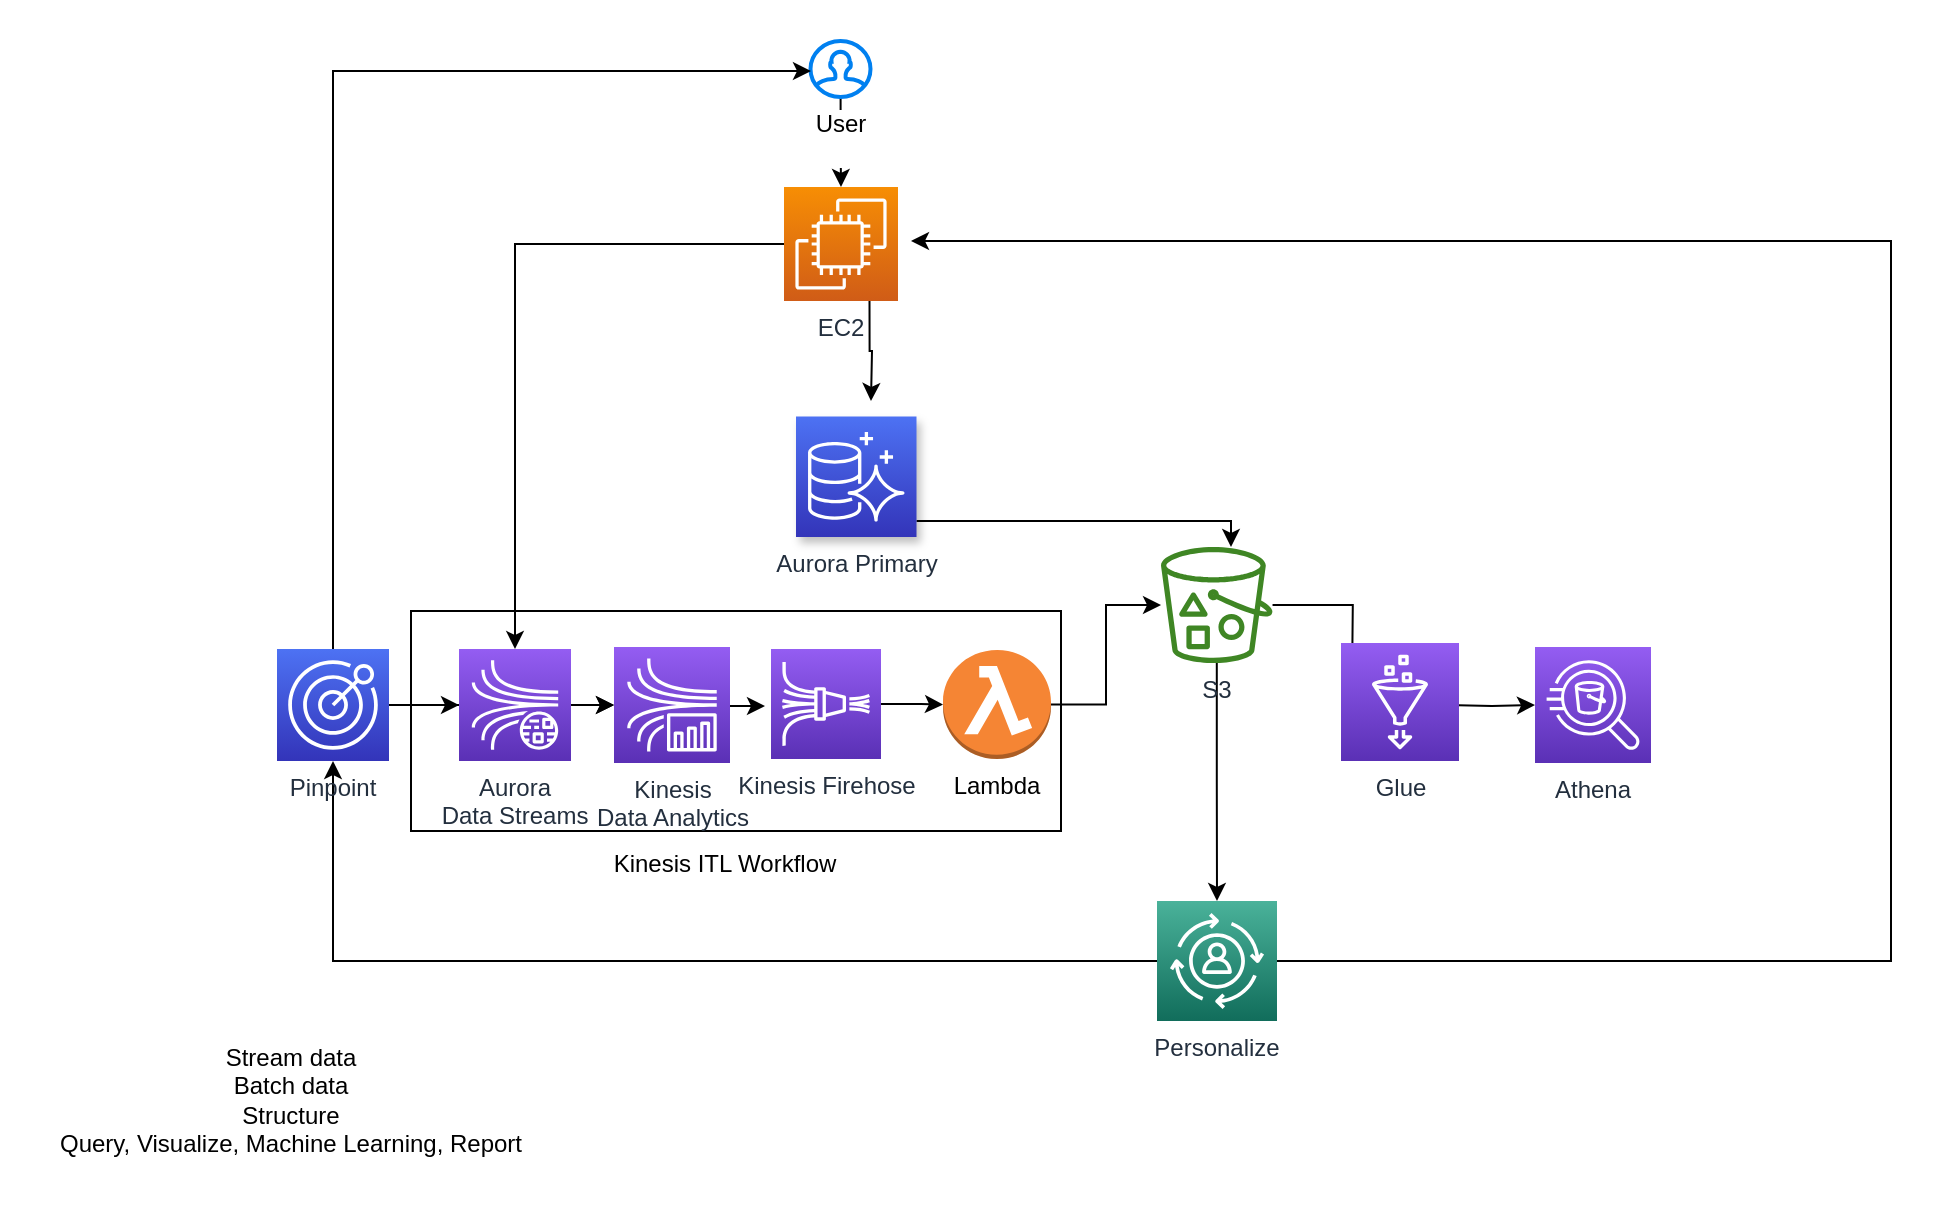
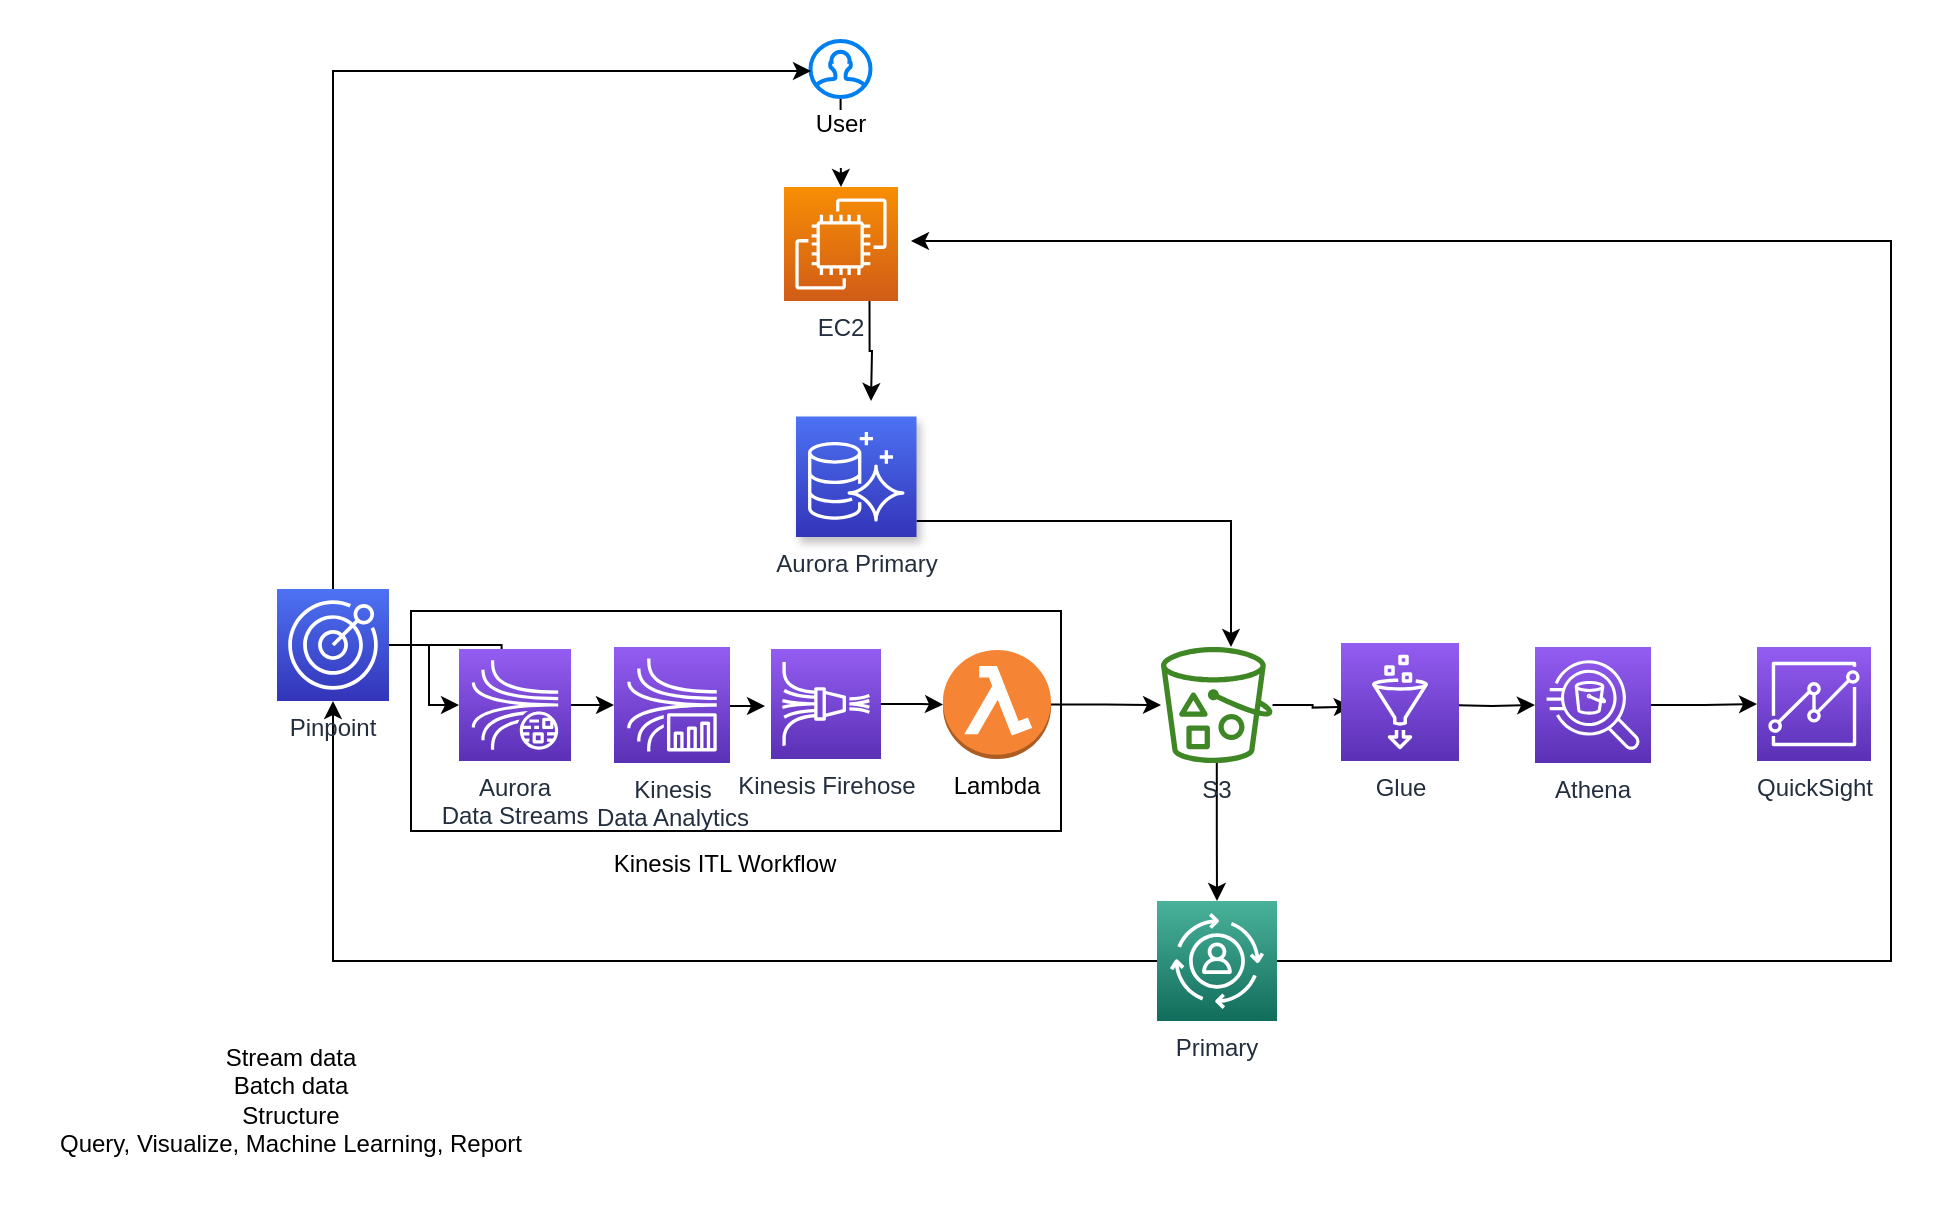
- <mxCell id="30" style="edgeStyle=orthogonalEdgeStyle;rounded=0;orthogonalLoop=1;jettySize=auto;html=1;entryX=0.5;entryY=0;entryDx=0;entryDy=0;entryPerimeter=0;" parent="1" source="31" target="23" edge="1"><mxGeometry relative="1" as="geometry" /></mxCell>
- <mxCell id="7" value="&lt;div&gt;S3&lt;/div&gt;&lt;div&gt;&lt;br&gt;&lt;/div&gt;" style="sketch=0;outlineConnect=0;fontColor=#232F3E;gradientColor=none;fillColor=#3F8624;strokeColor=none;dashed=0;verticalLabelPosition=bottom;verticalAlign=top;align=center;html=1;fontSize=12;fontStyle=0;aspect=fixed;pointerEvents=1;shape=mxgraph.aws4.bucket_with_objects;shadow=0;" parent="1" vertex="1"><mxGeometry x="580" y="273" width="55.78" height="58" as="geometry" /></mxCell>
+ <mxCell id="7" value="&lt;div&gt;S3&lt;/div&gt;&lt;div&gt;&lt;br&gt;&lt;/div&gt;" style="sketch=0;outlineConnect=0;fontColor=#232F3E;gradientColor=none;fillColor=#3F8624;strokeColor=none;dashed=0;verticalLabelPosition=bottom;verticalAlign=top;align=center;html=1;fontSize=12;fontStyle=0;aspect=fixed;pointerEvents=1;shape=mxgraph.aws4.bucket_with_objects;shadow=0;" parent="1" vertex="1"><mxGeometry x="580" y="323" width="55.78" height="58" as="geometry" /></mxCell>
+ <mxCell id="11" value="&lt;div&gt;QuickSight&lt;/div&gt;&lt;div&gt;&lt;br&gt;&lt;/div&gt;" style="sketch=0;points=[[0,0,0],[0.25,0,0],[0.5,0,0],[0.75,0,0],[1,0,0],[0,1,0],[0.25,1,0],[0.5,1,0],[0.75,1,0],[1,1,0],[0,0.25,0],[0,0.5,0],[0,0.75,0],[1,0.25,0],[1,0.5,0],[1,0.75,0]];outlineConnect=0;fontColor=#232F3E;gradientColor=#945DF2;gradientDirection=north;fillColor=#5A30B5;strokeColor=#ffffff;dashed=0;verticalLabelPosition=bottom;verticalAlign=top;align=center;html=1;fontSize=12;fontStyle=0;aspect=fixed;shape=mxgraph.aws4.resourceIcon;resIcon=mxgraph.aws4.quicksight;shadow=0;" parent="1" vertex="1"><mxGeometry x="878" y="323" width="57" height="57" as="geometry" /></mxCell>
- <mxCell id="17" value="Pinpoint" style="sketch=0;points=[[0,0,0],[0.25,0,0],[0.5,0,0],[0.75,0,0],[1,0,0],[0,1,0],[0.25,1,0],[0.5,1,0],[0.75,1,0],[1,1,0],[0,0.25,0],[0,0.5,0],[0,0.75,0],[1,0.25,0],[1,0.5,0],[1,0.75,0]];outlineConnect=0;fontColor=#232F3E;gradientColor=#4D72F3;gradientDirection=north;fillColor=#3334B9;strokeColor=#ffffff;dashed=0;verticalLabelPosition=bottom;verticalAlign=top;align=center;html=1;fontSize=12;fontStyle=0;aspect=fixed;shape=mxgraph.aws4.resourceIcon;resIcon=mxgraph.aws4.pinpoint;shadow=0;" parent="1" vertex="1"><mxGeometry x="138" y="324" width="56" height="56" as="geometry" /></mxCell>
+ <mxCell id="17" value="Pinpoint" style="sketch=0;points=[[0,0,0],[0.25,0,0],[0.5,0,0],[0.75,0,0],[1,0,0],[0,1,0],[0.25,1,0],[0.5,1,0],[0.75,1,0],[1,1,0],[0,0.25,0],[0,0.5,0],[0,0.75,0],[1,0.25,0],[1,0.5,0],[1,0.75,0]];outlineConnect=0;fontColor=#232F3E;gradientColor=#4D72F3;gradientDirection=north;fillColor=#3334B9;strokeColor=#ffffff;dashed=0;verticalLabelPosition=bottom;verticalAlign=top;align=center;html=1;fontSize=12;fontStyle=0;aspect=fixed;shape=mxgraph.aws4.resourceIcon;resIcon=mxgraph.aws4.pinpoint;shadow=0;" parent="1" vertex="1"><mxGeometry x="138" y="294" width="56" height="56" as="geometry" /></mxCell>
- <mxCell id="21" value="" style="edgeStyle=orthogonalEdgeStyle;rounded=0;orthogonalLoop=1;jettySize=auto;html=1;" parent="1" source="23" target="32" edge="1"><mxGeometry relative="1" as="geometry" /></mxCell>
+ <mxCell id="9" value="" style="edgeStyle=orthogonalEdgeStyle;rounded=0;orthogonalLoop=1;jettySize=auto;html=1;" parent="1" source="10" target="11" edge="1"><mxGeometry relative="1" as="geometry" /></mxCell>
- <mxCell id="14" value="Personalize" style="sketch=0;points=[[0,0,0],[0.25,0,0],[0.5,0,0],[0.75,0,0],[1,0,0],[0,1,0],[0.25,1,0],[0.5,1,0],[0.75,1,0],[1,1,0],[0,0.25,0],[0,0.5,0],[0,0.75,0],[1,0.25,0],[1,0.5,0],[1,0.75,0]];outlineConnect=0;fontColor=#232F3E;gradientColor=#4AB29A;gradientDirection=north;fillColor=#116D5B;strokeColor=#ffffff;dashed=0;verticalLabelPosition=bottom;verticalAlign=top;align=center;html=1;fontSize=12;fontStyle=0;aspect=fixed;shape=mxgraph.aws4.resourceIcon;resIcon=mxgraph.aws4.personalize;shadow=0;" parent="1" vertex="1"><mxGeometry x="578" y="450" width="60" height="60" as="geometry" /></mxCell>
+ <mxCell id="14" value="Primary" style="sketch=0;points=[[0,0,0],[0.25,0,0],[0.5,0,0],[0.75,0,0],[1,0,0],[0,1,0],[0.25,1,0],[0.5,1,0],[0.75,1,0],[1,1,0],[0,0.25,0],[0,0.5,0],[0,0.75,0],[1,0.25,0],[1,0.5,0],[1,0.75,0]];outlineConnect=0;fontColor=#232F3E;gradientColor=#4AB29A;gradientDirection=north;fillColor=#116D5B;strokeColor=#ffffff;dashed=0;verticalLabelPosition=bottom;verticalAlign=top;align=center;html=1;fontSize=12;fontStyle=0;aspect=fixed;shape=mxgraph.aws4.resourceIcon;resIcon=mxgraph.aws4.personalize;shadow=0;" parent="1" vertex="1"><mxGeometry x="578" y="450" width="60" height="60" as="geometry" /></mxCell>
